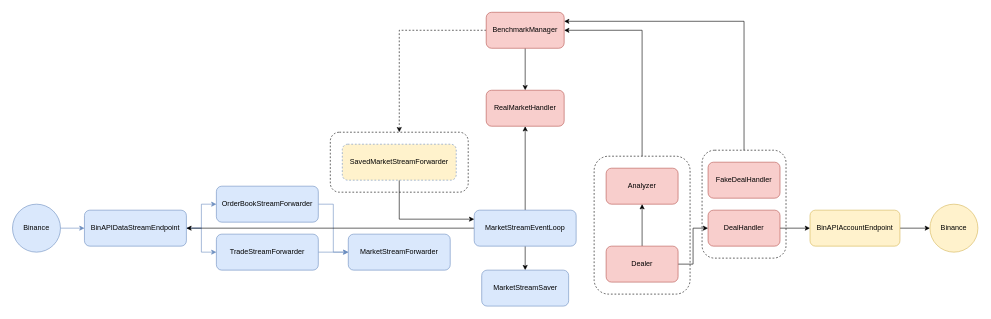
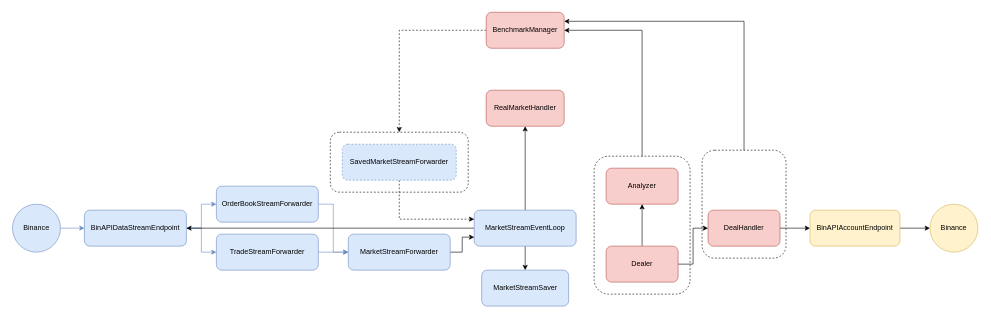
- <mxCell id="31" style="edgeStyle=orthogonalEdgeStyle;rounded=0;orthogonalLoop=1;jettySize=auto;html=1;exitX=0.5;exitY=1;exitDx=0;exitDy=0;entryX=0.5;entryY=0;entryDx=0;entryDy=0;" edge="1" parent="1" source="32" target="38"><mxGeometry relative="1" as="geometry" /></mxCell>
- <mxCell id="28" value="SavedMarketStreamForwarder" style="rounded=1;whiteSpace=wrap;html=1;dashed=1;fillColor=#fff2cc;strokeColor=#6c8ebf;" vertex="1" parent="1"><mxGeometry x="570" y="240" width="190" height="60" as="geometry" /></mxCell>
+ <mxCell id="28" value="SavedMarketStreamForwarder" style="rounded=1;whiteSpace=wrap;html=1;dashed=1;fillColor=#dae8fc;strokeColor=#6c8ebf;" vertex="1" parent="1"><mxGeometry x="570" y="240" width="190" height="60" as="geometry" /></mxCell>
- <mxCell id="35" value="FakeDealHandler" style="rounded=1;whiteSpace=wrap;html=1;fillColor=#f8cecc;strokeColor=#b85450;" vertex="1" parent="1"><mxGeometry x="1180" y="270" width="120" height="60" as="geometry" /></mxCell>
- <mxCell id="27" style="edgeStyle=orthogonalEdgeStyle;rounded=0;orthogonalLoop=1;jettySize=auto;html=1;exitX=0.5;exitY=1;exitDx=0;exitDy=0;entryX=0;entryY=0.25;entryDx=0;entryDy=0;dashed=0;" edge="1" parent="1" source="28" target="14"><mxGeometry relative="1" as="geometry" /></mxCell>
+ <mxCell id="27" style="edgeStyle=orthogonalEdgeStyle;rounded=0;orthogonalLoop=1;jettySize=auto;html=1;exitX=0.5;exitY=1;exitDx=0;exitDy=0;entryX=0;entryY=0.25;entryDx=0;entryDy=0;dashed=1;" edge="1" parent="1" source="28" target="14"><mxGeometry relative="1" as="geometry" /></mxCell>
+ <mxCell id="15" style="edgeStyle=orthogonalEdgeStyle;rounded=0;orthogonalLoop=1;jettySize=auto;html=1;exitX=1;exitY=0.5;exitDx=0;exitDy=0;entryX=0;entryY=0.75;entryDx=0;entryDy=0;" edge="1" parent="1" source="16" target="14"><mxGeometry relative="1" as="geometry" /></mxCell>
